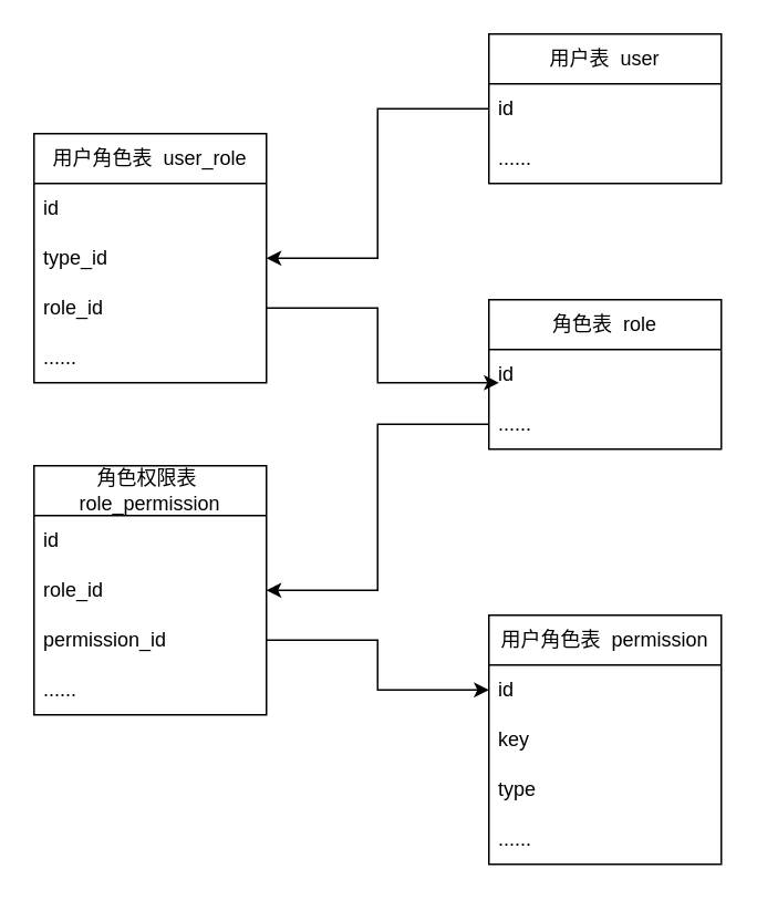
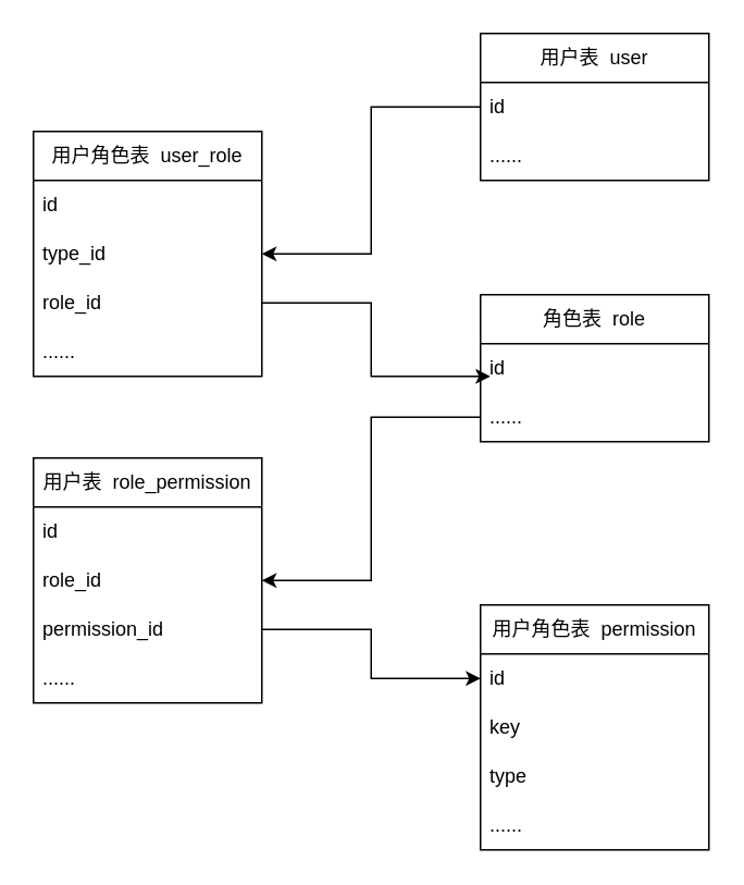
- <mxCell id="20" value="角色权限表&amp;nbsp; role_permission" style="swimlane;fontStyle=0;childLayout=stackLayout;horizontal=1;startSize=30;horizontalStack=0;resizeParent=1;resizeParentMax=0;resizeLast=0;collapsible=1;marginBottom=0;whiteSpace=wrap;html=1;" vertex="1" parent="1"><mxGeometry x="20" y="280" width="140" height="150" as="geometry" /></mxCell>
+ <mxCell id="20" value="用户表&amp;nbsp; role_permission" style="swimlane;fontStyle=0;childLayout=stackLayout;horizontal=1;startSize=30;horizontalStack=0;resizeParent=1;resizeParentMax=0;resizeLast=0;collapsible=1;marginBottom=0;whiteSpace=wrap;html=1;" vertex="1" parent="1"><mxGeometry x="20" y="280" width="140" height="150" as="geometry" /></mxCell>
